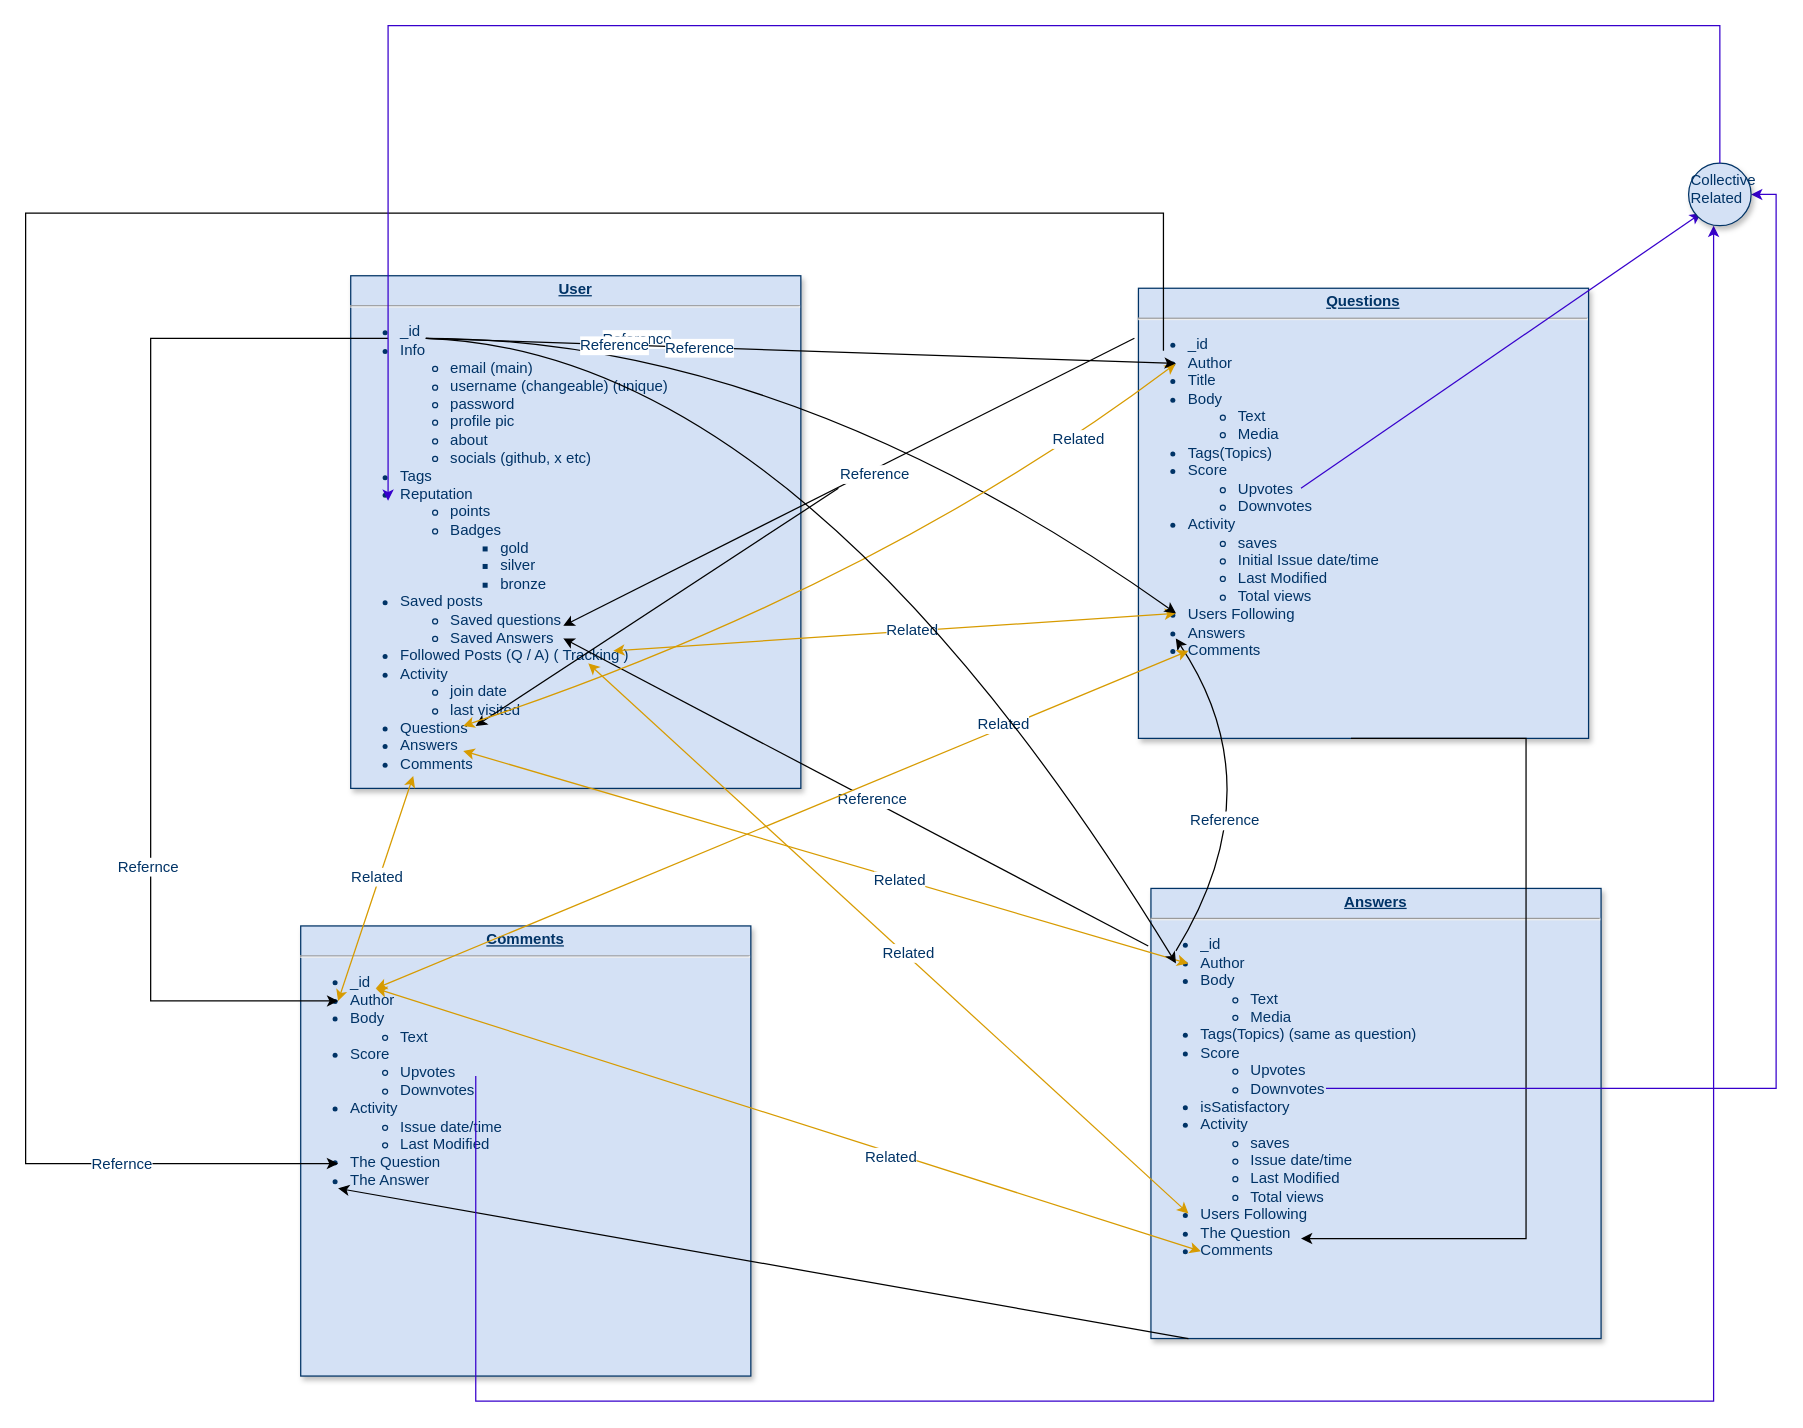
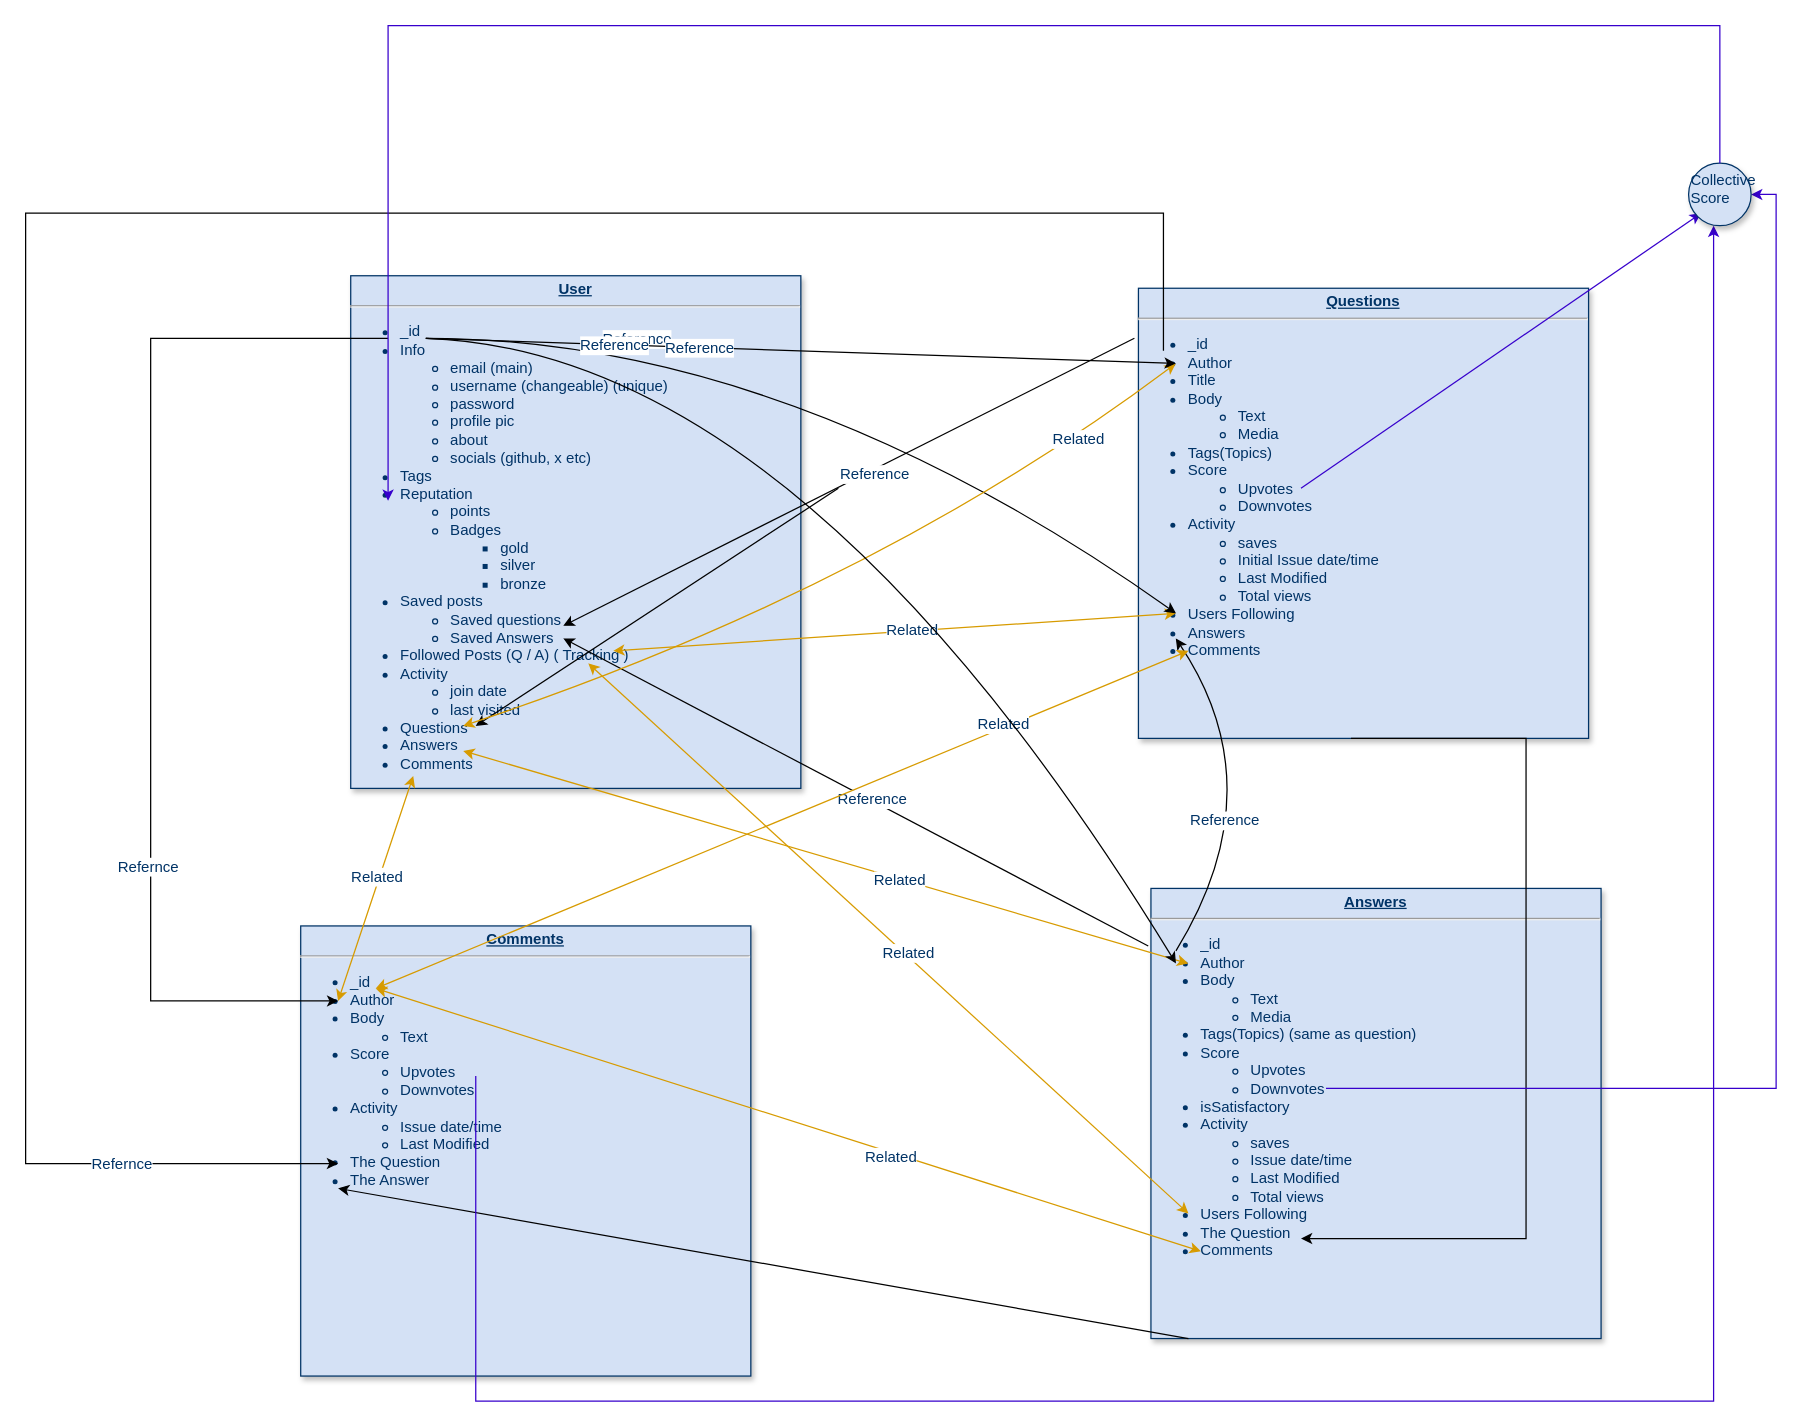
- <mxCell id="42" value="Collective Related" style="ellipse;whiteSpace=wrap;html=1;aspect=fixed;shadow=1;strokeColor=#003366;align=left;verticalAlign=top;fontFamily=Helvetica;fontSize=12;fontColor=#003366;fillColor=#D4E1F5;" vertex="1" parent="1"><mxGeometry x="1350" y="130" width="50" height="50" as="geometry" /></mxCell>
+ <mxCell id="42" value="Collective Score" style="ellipse;whiteSpace=wrap;html=1;aspect=fixed;shadow=1;strokeColor=#003366;align=left;verticalAlign=top;fontFamily=Helvetica;fontSize=12;fontColor=#003366;fillColor=#D4E1F5;" vertex="1" parent="1"><mxGeometry x="1350" y="130" width="50" height="50" as="geometry" /></mxCell>
